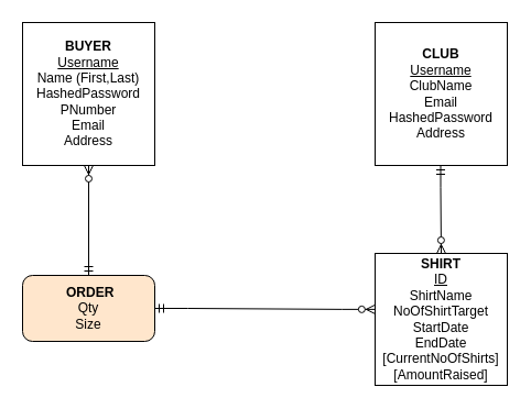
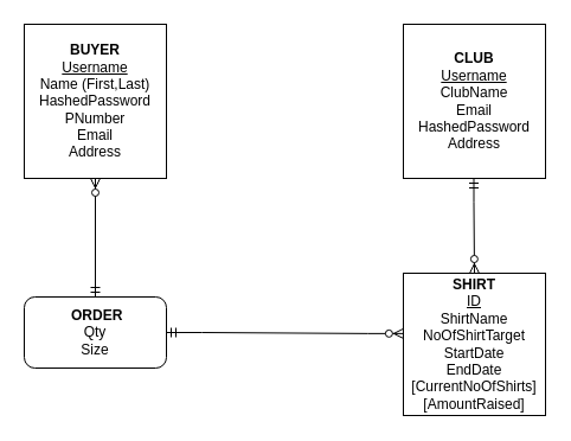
- <mxCell id="5" value="&amp;nbsp;&lt;b&gt;ORDER&lt;/b&gt;&lt;br&gt;Qty&lt;br&gt;Size" style="rounded=1;whiteSpace=wrap;html=1;fillColor=#ffe6cc;" vertex="1" parent="1"><mxGeometry x="20" y="250" width="120" height="60" as="geometry" /></mxCell>
+ <mxCell id="5" value="&amp;nbsp;&lt;b&gt;ORDER&lt;/b&gt;&lt;br&gt;Qty&lt;br&gt;Size" style="rounded=1;whiteSpace=wrap;html=1;fillColor=#ffffff;" vertex="1" parent="1"><mxGeometry x="20" y="250" width="120" height="60" as="geometry" /></mxCell>
